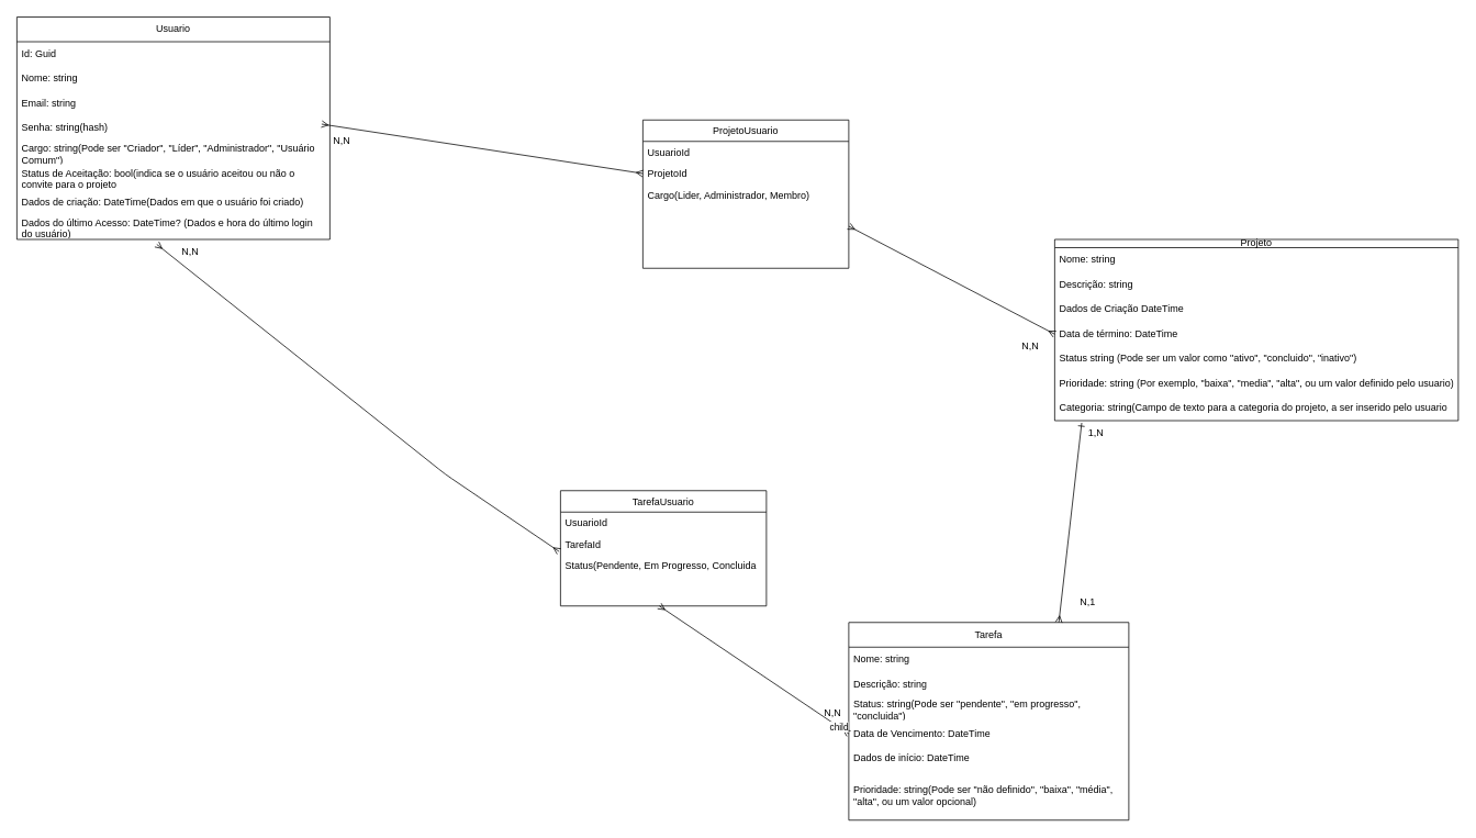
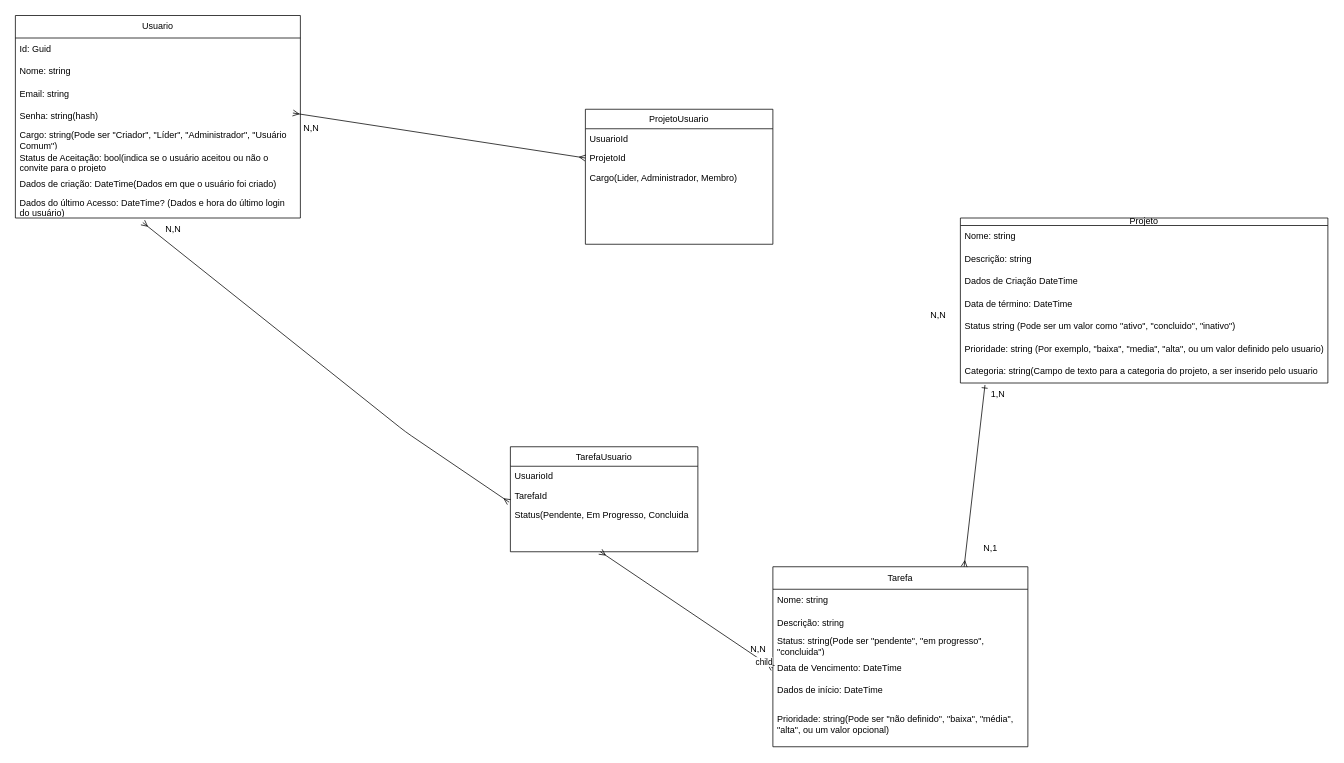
- <mxCell id="36" value="" style="endArrow=ERmany;startArrow=ERmany;endFill=0;startFill=0;html=1;entryX=0;entryY=0.5;entryDx=0;entryDy=0;exitX=1;exitY=0.5;exitDx=0;exitDy=0;" parent="1" source="30" target="15" edge="1"><mxGeometry width="160" relative="1" as="geometry"><mxPoint x="1010" y="325" as="sourcePoint" /><mxPoint x="1170" y="325" as="targetPoint" /></mxGeometry></mxCell>
